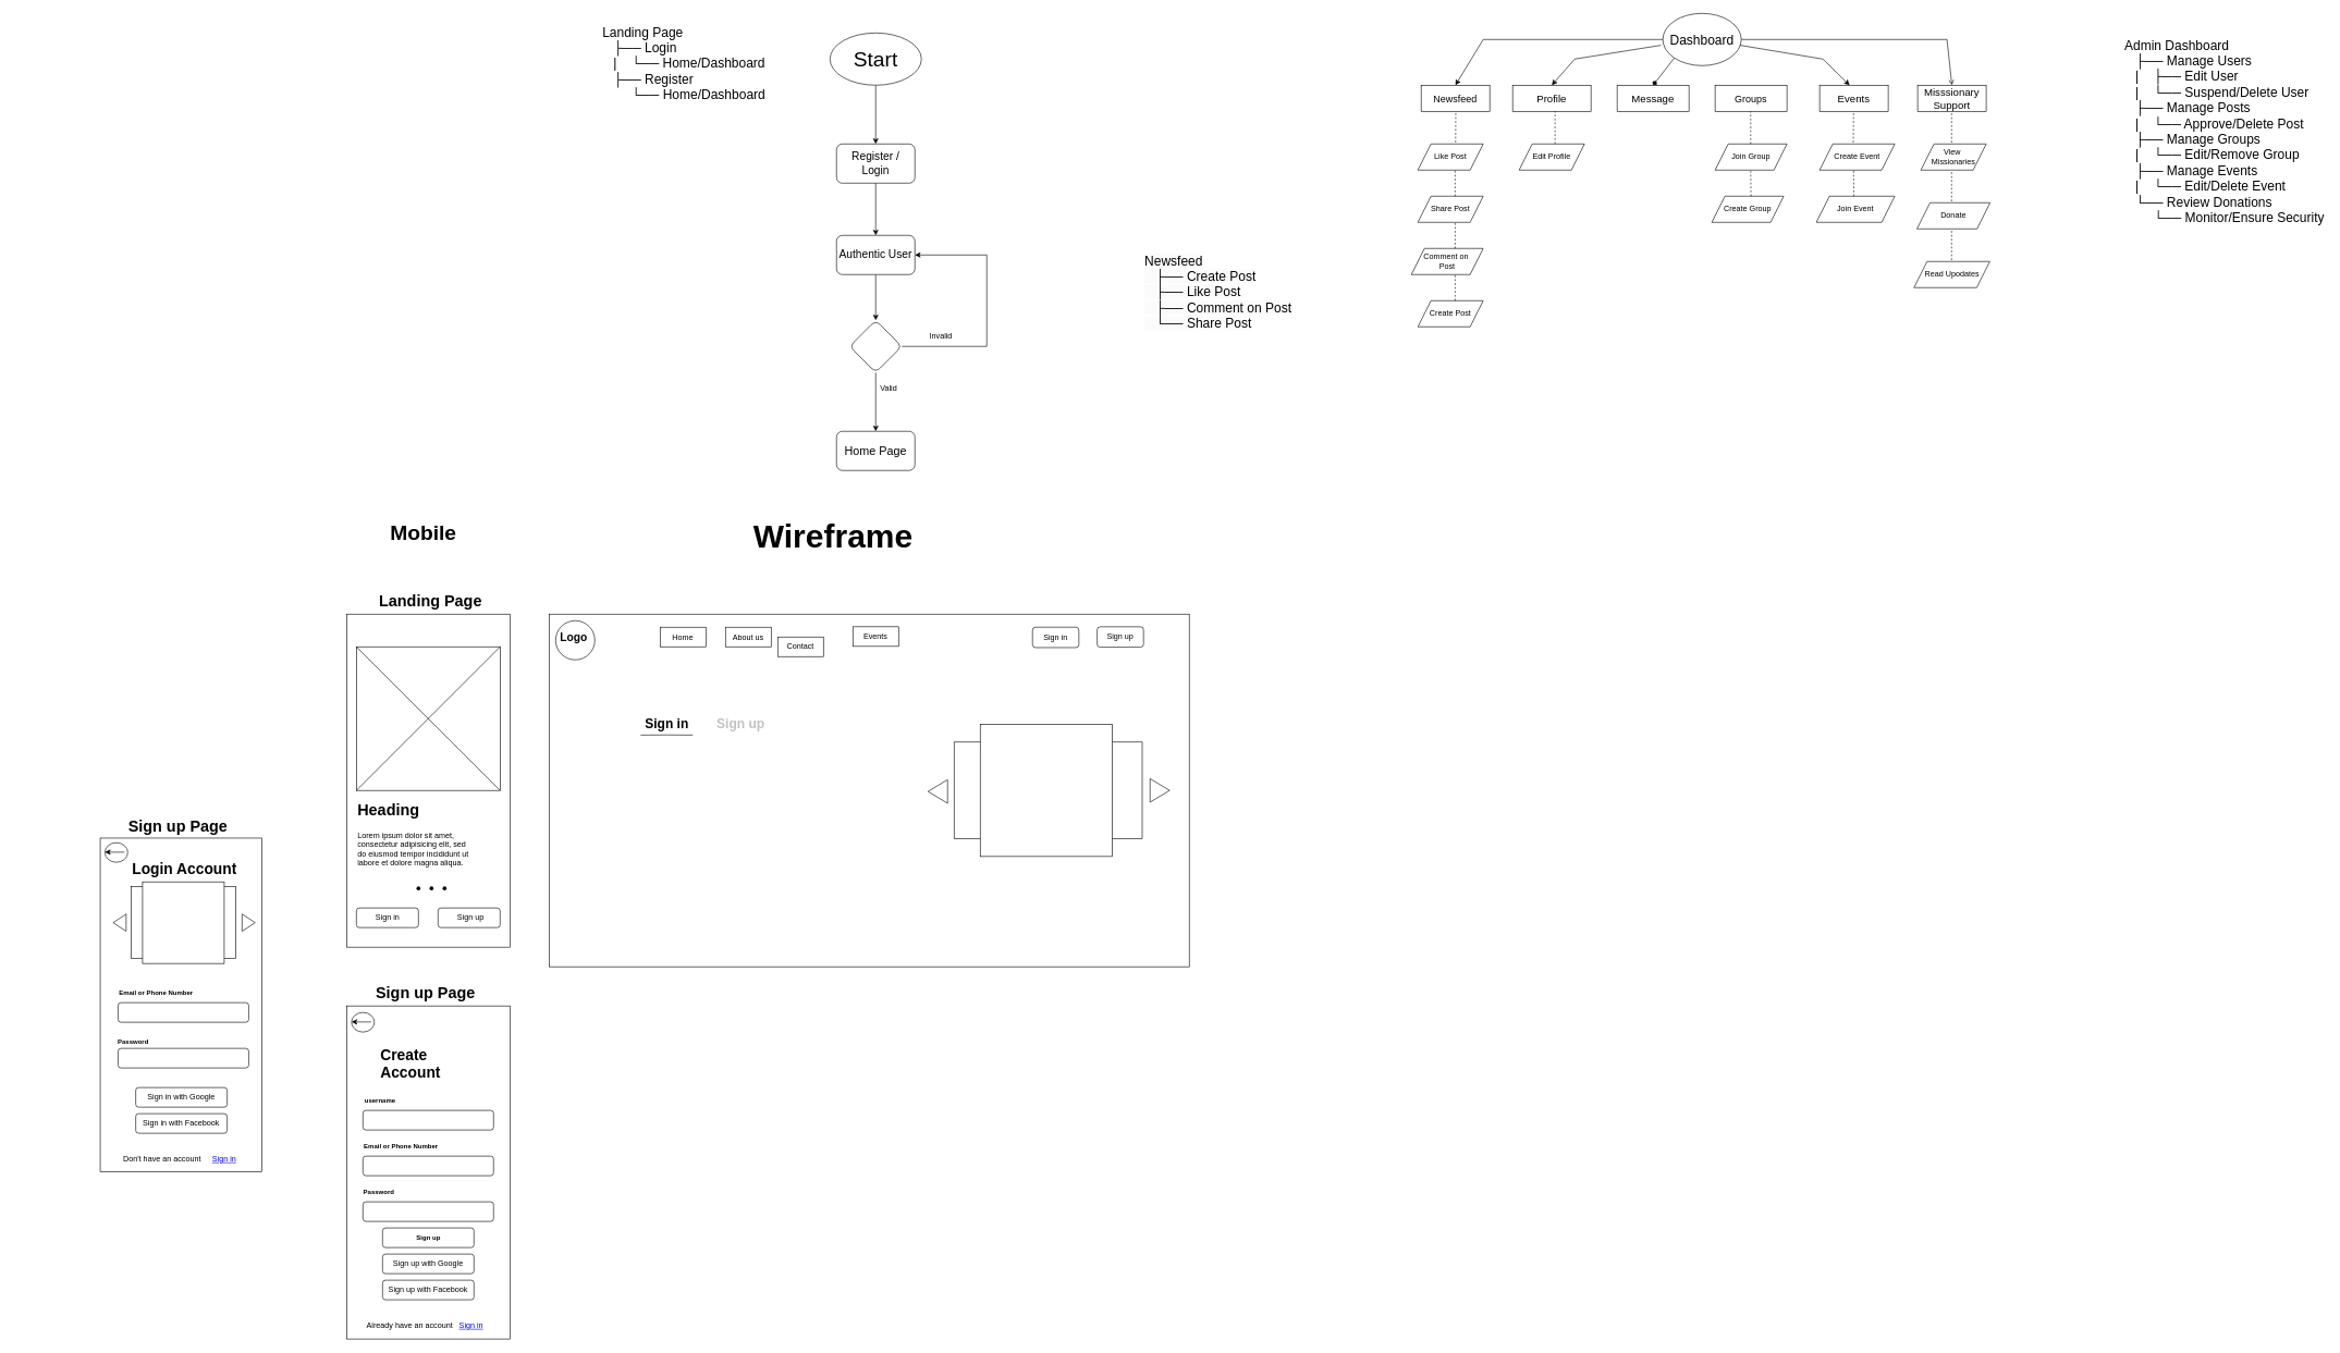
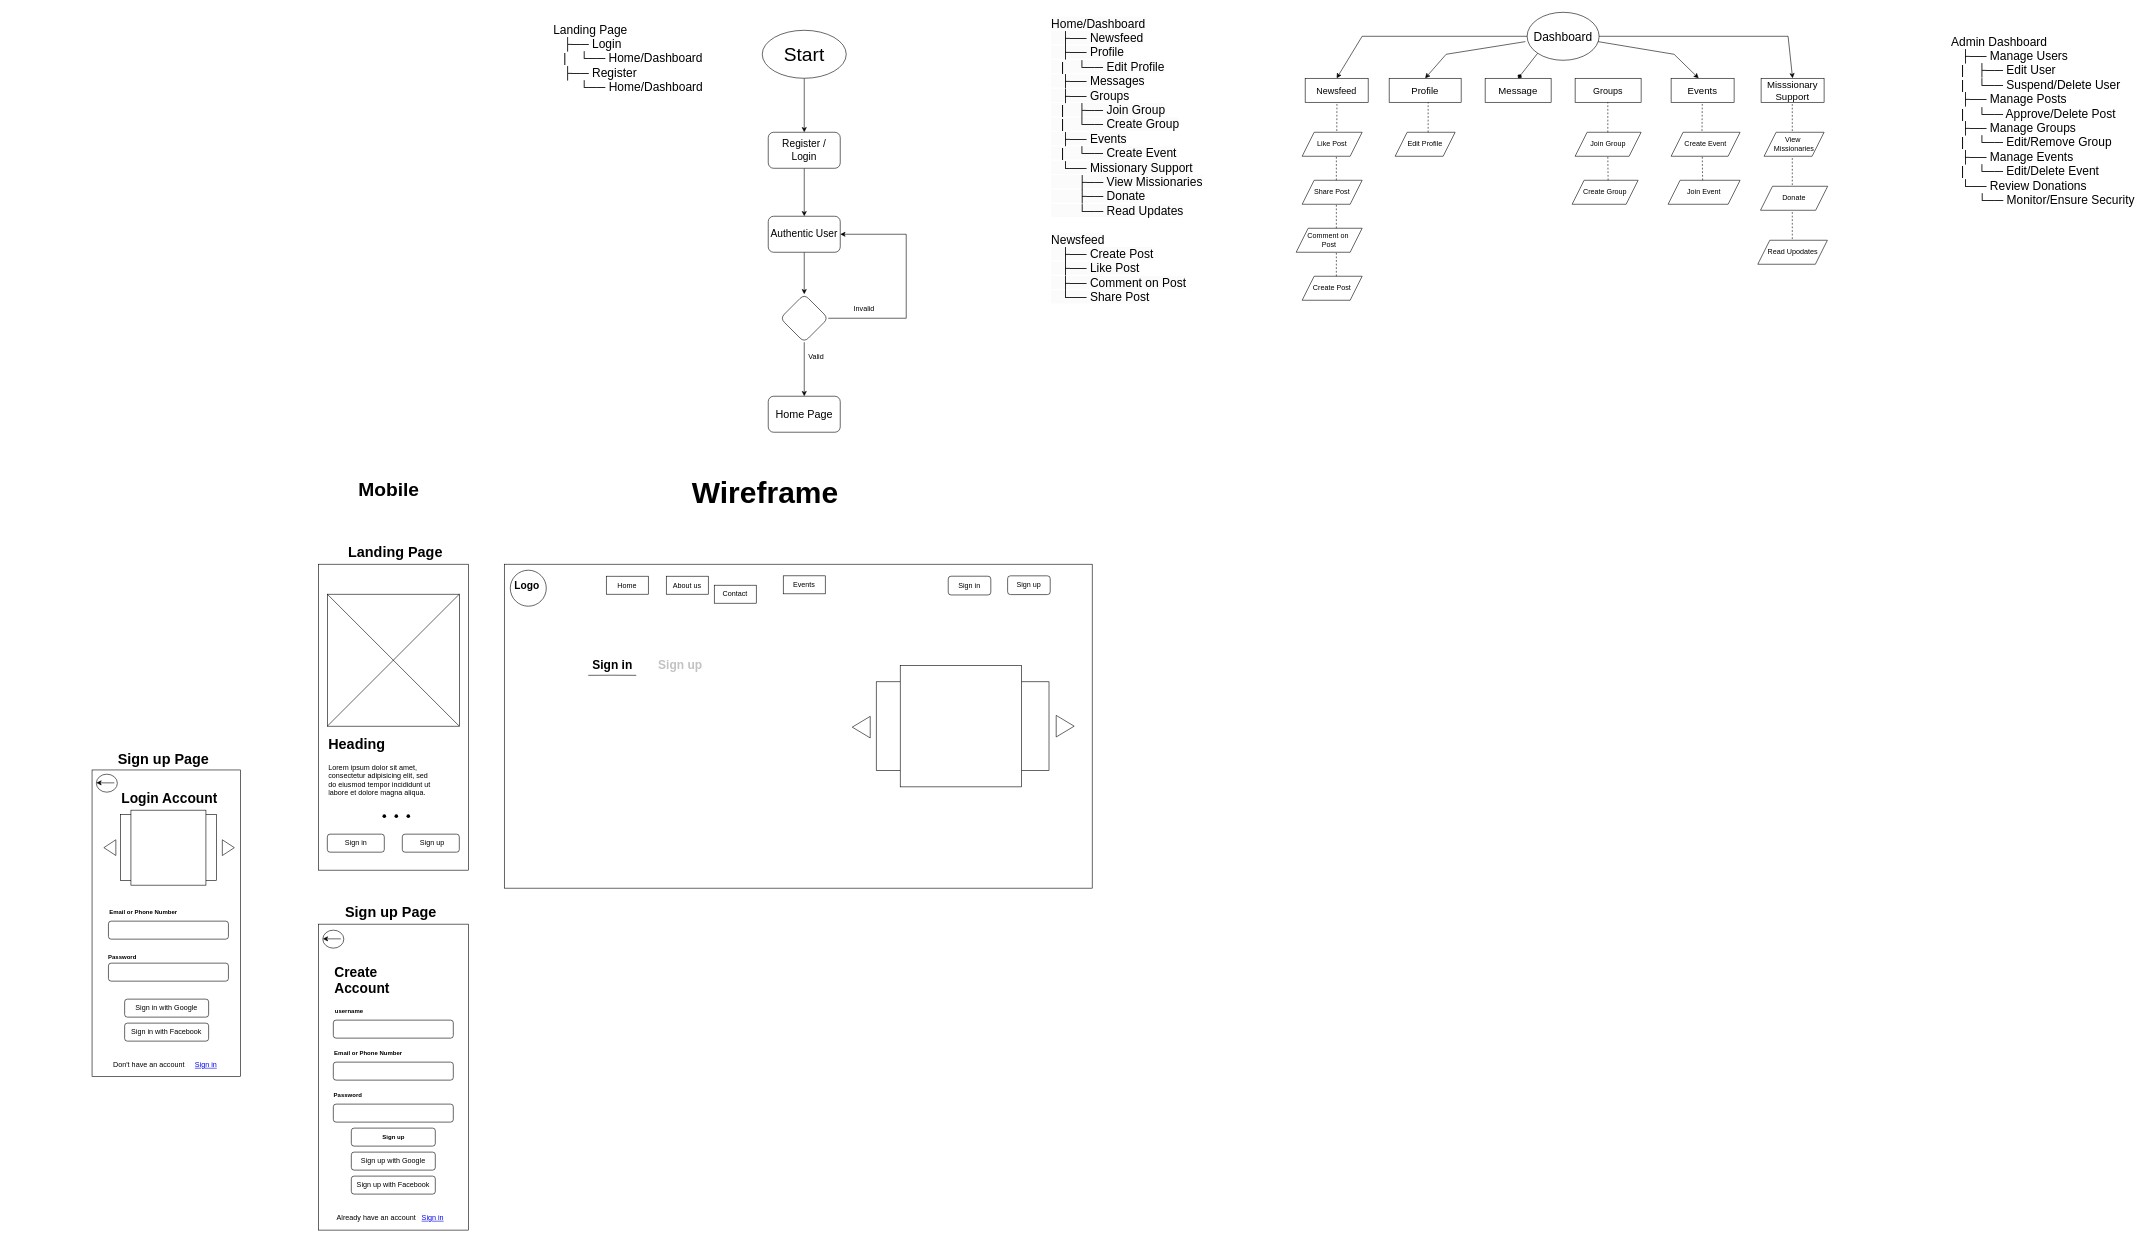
- <mxCell id="44" value="" style="endArrow=open;html=1;rounded=0;exitX=1;exitY=0.5;exitDx=0;exitDy=0;entryX=0.5;entryY=0;entryDx=0;entryDy=0;" parent="1" source="26" target="31" edge="1"><mxGeometry width="50" height="50" relative="1" as="geometry"><mxPoint x="2930" y="90" as="sourcePoint" /><mxPoint x="2980" y="40" as="targetPoint" /><Array as="points"><mxPoint x="2980" y="60" /></Array></mxGeometry></mxCell>
+ <mxCell id="44" value="" style="endArrow=classic;html=1;rounded=0;exitX=1;exitY=0.5;exitDx=0;exitDy=0;entryX=0.5;entryY=0;entryDx=0;entryDy=0;" parent="1" source="26" target="31" edge="1"><mxGeometry width="50" height="50" relative="1" as="geometry"><mxPoint x="2930" y="90" as="sourcePoint" /><mxPoint x="2980" y="40" as="targetPoint" /><Array as="points"><mxPoint x="2980" y="60" /></Array></mxGeometry></mxCell>
+ <mxCell id="18" value="&lt;span style=&quot;color: rgb(0, 0, 0); font-family: Helvetica; font-size: 20px; font-style: normal; font-variant-ligatures: normal; font-variant-caps: normal; font-weight: 400; letter-spacing: normal; orphans: 2; text-align: left; text-indent: 0px; text-transform: none; widows: 2; word-spacing: 0px; -webkit-text-stroke-width: 0px; white-space: normal; background-color: rgb(251, 251, 251); text-decoration-thickness: initial; text-decoration-style: initial; text-decoration-color: initial; display: inline !important; float: none;&quot;&gt;Home/Dashboard&lt;/span&gt;&lt;br style=&quot;forced-color-adjust: none; padding: 0px; margin: 0px; color: rgb(0, 0, 0); font-family: Helvetica; font-size: 20px; font-style: normal; font-variant-ligatures: normal; font-variant-caps: normal; font-weight: 400; letter-spacing: normal; orphans: 2; text-align: left; text-indent: 0px; text-transform: none; widows: 2; word-spacing: 0px; -webkit-text-stroke-width: 0px; white-space: normal; background-color: rgb(251, 251, 251); text-decoration-thickness: initial; text-decoration-style: initial; text-decoration-color: initial;&quot;&gt;&lt;span style=&quot;color: rgb(0, 0, 0); font-family: Helvetica; font-size: 20px; font-style: normal; font-variant-ligatures: normal; font-variant-caps: normal; font-weight: 400; letter-spacing: normal; orphans: 2; text-align: left; text-indent: 0px; text-transform: none; widows: 2; word-spacing: 0px; -webkit-text-stroke-width: 0px; white-space: normal; background-color: rgb(251, 251, 251); text-decoration-thickness: initial; text-decoration-style: initial; text-decoration-color: initial; display: inline !important; float: none;&quot;&gt;&amp;nbsp; &amp;nbsp;├── Newsfeed&lt;/span&gt;&lt;br style=&quot;forced-color-adjust: none; padding: 0px; margin: 0px; color: rgb(0, 0, 0); font-family: Helvetica; font-size: 20px; font-style: normal; font-variant-ligatures: normal; font-variant-caps: normal; font-weight: 400; letter-spacing: normal; orphans: 2; text-align: left; text-indent: 0px; text-transform: none; widows: 2; word-spacing: 0px; -webkit-text-stroke-width: 0px; white-space: normal; background-color: rgb(251, 251, 251); text-decoration-thickness: initial; text-decoration-style: initial; text-decoration-color: initial;&quot;&gt;&lt;span style=&quot;color: rgb(0, 0, 0); font-family: Helvetica; font-size: 20px; font-style: normal; font-variant-ligatures: normal; font-variant-caps: normal; font-weight: 400; letter-spacing: normal; orphans: 2; text-align: left; text-indent: 0px; text-transform: none; widows: 2; word-spacing: 0px; -webkit-text-stroke-width: 0px; white-space: normal; background-color: rgb(251, 251, 251); text-decoration-thickness: initial; text-decoration-style: initial; text-decoration-color: initial; display: inline !important; float: none;&quot;&gt;&amp;nbsp; &amp;nbsp;├── Profile&lt;/span&gt;&lt;br style=&quot;forced-color-adjust: none; padding: 0px; margin: 0px; color: rgb(0, 0, 0); font-family: Helvetica; font-size: 20px; font-style: normal; font-variant-ligatures: normal; font-variant-caps: normal; font-weight: 400; letter-spacing: normal; orphans: 2; text-align: left; text-indent: 0px; text-transform: none; widows: 2; word-spacing: 0px; -webkit-text-stroke-width: 0px; white-space: normal; background-color: rgb(251, 251, 251); text-decoration-thickness: initial; text-decoration-style: initial; text-decoration-color: initial;&quot;&gt;&lt;span style=&quot;color: rgb(0, 0, 0); font-family: Helvetica; font-size: 20px; font-style: normal; font-variant-ligatures: normal; font-variant-caps: normal; font-weight: 400; letter-spacing: normal; orphans: 2; text-align: left; text-indent: 0px; text-transform: none; widows: 2; word-spacing: 0px; -webkit-text-stroke-width: 0px; white-space: normal; background-color: rgb(251, 251, 251); text-decoration-thickness: initial; text-decoration-style: initial; text-decoration-color: initial; display: inline !important; float: none;&quot;&gt;&amp;nbsp; &amp;nbsp;|&amp;nbsp; &amp;nbsp; └── Edit Profile&lt;/span&gt;&lt;br style=&quot;forced-color-adjust: none; padding: 0px; margin: 0px; color: rgb(0, 0, 0); font-family: Helvetica; font-size: 20px; font-style: normal; font-variant-ligatures: normal; font-variant-caps: normal; font-weight: 400; letter-spacing: normal; orphans: 2; text-align: left; text-indent: 0px; text-transform: none; widows: 2; word-spacing: 0px; -webkit-text-stroke-width: 0px; white-space: normal; background-color: rgb(251, 251, 251); text-decoration-thickness: initial; text-decoration-style: initial; text-decoration-color: initial;&quot;&gt;&lt;span style=&quot;color: rgb(0, 0, 0); font-family: Helvetica; font-size: 20px; font-style: normal; font-variant-ligatures: normal; font-variant-caps: normal; font-weight: 400; letter-spacing: normal; orphans: 2; text-align: left; text-indent: 0px; text-transform: none; widows: 2; word-spacing: 0px; -webkit-text-stroke-width: 0px; white-space: normal; background-color: rgb(251, 251, 251); text-decoration-thickness: initial; text-decoration-style: initial; text-decoration-color: initial; display: inline !important; float: none;&quot;&gt;&amp;nbsp; &amp;nbsp;├── Messages&lt;/span&gt;&lt;br style=&quot;forced-color-adjust: none; padding: 0px; margin: 0px; color: rgb(0, 0, 0); font-family: Helvetica; font-size: 20px; font-style: normal; font-variant-ligatures: normal; font-variant-caps: normal; font-weight: 400; letter-spacing: normal; orphans: 2; text-align: left; text-indent: 0px; text-transform: none; widows: 2; word-spacing: 0px; -webkit-text-stroke-width: 0px; white-space: normal; background-color: rgb(251, 251, 251); text-decoration-thickness: initial; text-decoration-style: initial; text-decoration-color: initial;&quot;&gt;&lt;span style=&quot;color: rgb(0, 0, 0); font-family: Helvetica; font-size: 20px; font-style: normal; font-variant-ligatures: normal; font-variant-caps: normal; font-weight: 400; letter-spacing: normal; orphans: 2; text-align: left; text-indent: 0px; text-transform: none; widows: 2; word-spacing: 0px; -webkit-text-stroke-width: 0px; white-space: normal; background-color: rgb(251, 251, 251); text-decoration-thickness: initial; text-decoration-style: initial; text-decoration-color: initial; display: inline !important; float: none;&quot;&gt;&amp;nbsp; &amp;nbsp;├── Groups&lt;/span&gt;&lt;br style=&quot;forced-color-adjust: none; padding: 0px; margin: 0px; color: rgb(0, 0, 0); font-family: Helvetica; font-size: 20px; font-style: normal; font-variant-ligatures: normal; font-variant-caps: normal; font-weight: 400; letter-spacing: normal; orphans: 2; text-align: left; text-indent: 0px; text-transform: none; widows: 2; word-spacing: 0px; -webkit-text-stroke-width: 0px; white-space: normal; background-color: rgb(251, 251, 251); text-decoration-thickness: initial; text-decoration-style: initial; text-decoration-color: initial;&quot;&gt;&lt;span style=&quot;color: rgb(0, 0, 0); font-family: Helvetica; font-size: 20px; font-style: normal; font-variant-ligatures: normal; font-variant-caps: normal; font-weight: 400; letter-spacing: normal; orphans: 2; text-align: left; text-indent: 0px; text-transform: none; widows: 2; word-spacing: 0px; -webkit-text-stroke-width: 0px; white-space: normal; background-color: rgb(251, 251, 251); text-decoration-thickness: initial; text-decoration-style: initial; text-decoration-color: initial; display: inline !important; float: none;&quot;&gt;&amp;nbsp; &amp;nbsp;|&amp;nbsp; &amp;nbsp; ├── Join Group&lt;/span&gt;&lt;br style=&quot;forced-color-adjust: none; padding: 0px; margin: 0px; color: rgb(0, 0, 0); font-family: Helvetica; font-size: 20px; font-style: normal; font-variant-ligatures: normal; font-variant-caps: normal; font-weight: 400; letter-spacing: normal; orphans: 2; text-align: left; text-indent: 0px; text-transform: none; widows: 2; word-spacing: 0px; -webkit-text-stroke-width: 0px; white-space: normal; background-color: rgb(251, 251, 251); text-decoration-thickness: initial; text-decoration-style: initial; text-decoration-color: initial;&quot;&gt;&lt;span style=&quot;color: rgb(0, 0, 0); font-family: Helvetica; font-size: 20px; font-style: normal; font-variant-ligatures: normal; font-variant-caps: normal; font-weight: 400; letter-spacing: normal; orphans: 2; text-align: left; text-indent: 0px; text-transform: none; widows: 2; word-spacing: 0px; -webkit-text-stroke-width: 0px; white-space: normal; background-color: rgb(251, 251, 251); text-decoration-thickness: initial; text-decoration-style: initial; text-decoration-color: initial; display: inline !important; float: none;&quot;&gt;&amp;nbsp; &amp;nbsp;|&amp;nbsp; &amp;nbsp; └── Create Group&lt;/span&gt;&lt;br style=&quot;forced-color-adjust: none; padding: 0px; margin: 0px; color: rgb(0, 0, 0); font-family: Helvetica; font-size: 20px; font-style: normal; font-variant-ligatures: normal; font-variant-caps: normal; font-weight: 400; letter-spacing: normal; orphans: 2; text-align: left; text-indent: 0px; text-transform: none; widows: 2; word-spacing: 0px; -webkit-text-stroke-width: 0px; white-space: normal; background-color: rgb(251, 251, 251); text-decoration-thickness: initial; text-decoration-style: initial; text-decoration-color: initial;&quot;&gt;&lt;span style=&quot;color: rgb(0, 0, 0); font-family: Helvetica; font-size: 20px; font-style: normal; font-variant-ligatures: normal; font-variant-caps: normal; font-weight: 400; letter-spacing: normal; orphans: 2; text-align: left; text-indent: 0px; text-transform: none; widows: 2; word-spacing: 0px; -webkit-text-stroke-width: 0px; white-space: normal; background-color: rgb(251, 251, 251); text-decoration-thickness: initial; text-decoration-style: initial; text-decoration-color: initial; display: inline !important; float: none;&quot;&gt;&amp;nbsp; &amp;nbsp;├── Events&lt;/span&gt;&lt;br style=&quot;forced-color-adjust: none; padding: 0px; margin: 0px; color: rgb(0, 0, 0); font-family: Helvetica; font-size: 20px; font-style: normal; font-variant-ligatures: normal; font-variant-caps: normal; font-weight: 400; letter-spacing: normal; orphans: 2; text-align: left; text-indent: 0px; text-transform: none; widows: 2; word-spacing: 0px; -webkit-text-stroke-width: 0px; white-space: normal; background-color: rgb(251, 251, 251); text-decoration-thickness: initial; text-decoration-style: initial; text-decoration-color: initial;&quot;&gt;&lt;span style=&quot;color: rgb(0, 0, 0); font-family: Helvetica; font-size: 20px; font-style: normal; font-variant-ligatures: normal; font-variant-caps: normal; font-weight: 400; letter-spacing: normal; orphans: 2; text-align: left; text-indent: 0px; text-transform: none; widows: 2; word-spacing: 0px; -webkit-text-stroke-width: 0px; white-space: normal; background-color: rgb(251, 251, 251); text-decoration-thickness: initial; text-decoration-style: initial; text-decoration-color: initial; display: inline !important; float: none;&quot;&gt;&amp;nbsp; &amp;nbsp;|&amp;nbsp; &amp;nbsp; └── Create Event&lt;/span&gt;&lt;br style=&quot;forced-color-adjust: none; padding: 0px; margin: 0px; color: rgb(0, 0, 0); font-family: Helvetica; font-size: 20px; font-style: normal; font-variant-ligatures: normal; font-variant-caps: normal; font-weight: 400; letter-spacing: normal; orphans: 2; text-align: left; text-indent: 0px; text-transform: none; widows: 2; word-spacing: 0px; -webkit-text-stroke-width: 0px; white-space: normal; background-color: rgb(251, 251, 251); text-decoration-thickness: initial; text-decoration-style: initial; text-decoration-color: initial;&quot;&gt;&lt;span style=&quot;color: rgb(0, 0, 0); font-family: Helvetica; font-size: 20px; font-style: normal; font-variant-ligatures: normal; font-variant-caps: normal; font-weight: 400; letter-spacing: normal; orphans: 2; text-align: left; text-indent: 0px; text-transform: none; widows: 2; word-spacing: 0px; -webkit-text-stroke-width: 0px; white-space: normal; background-color: rgb(251, 251, 251); text-decoration-thickness: initial; text-decoration-style: initial; text-decoration-color: initial; display: inline !important; float: none;&quot;&gt;&amp;nbsp; &amp;nbsp;└── Missionary Support&lt;/span&gt;&lt;br style=&quot;forced-color-adjust: none; padding: 0px; margin: 0px; color: rgb(0, 0, 0); font-family: Helvetica; font-size: 20px; font-style: normal; font-variant-ligatures: normal; font-variant-caps: normal; font-weight: 400; letter-spacing: normal; orphans: 2; text-align: left; text-indent: 0px; text-transform: none; widows: 2; word-spacing: 0px; -webkit-text-stroke-width: 0px; white-space: normal; background-color: rgb(251, 251, 251); text-decoration-thickness: initial; text-decoration-style: initial; text-decoration-color: initial;&quot;&gt;&lt;span style=&quot;color: rgb(0, 0, 0); font-family: Helvetica; font-size: 20px; font-style: normal; font-variant-ligatures: normal; font-variant-caps: normal; font-weight: 400; letter-spacing: normal; orphans: 2; text-align: left; text-indent: 0px; text-transform: none; widows: 2; word-spacing: 0px; -webkit-text-stroke-width: 0px; white-space: normal; background-color: rgb(251, 251, 251); text-decoration-thickness: initial; text-decoration-style: initial; text-decoration-color: initial; display: inline !important; float: none;&quot;&gt;&amp;nbsp; &amp;nbsp; &amp;nbsp; &amp;nbsp; ├── View Missionaries&lt;/span&gt;&lt;br style=&quot;forced-color-adjust: none; padding: 0px; margin: 0px; color: rgb(0, 0, 0); font-family: Helvetica; font-size: 20px; font-style: normal; font-variant-ligatures: normal; font-variant-caps: normal; font-weight: 400; letter-spacing: normal; orphans: 2; text-align: left; text-indent: 0px; text-transform: none; widows: 2; word-spacing: 0px; -webkit-text-stroke-width: 0px; white-space: normal; background-color: rgb(251, 251, 251); text-decoration-thickness: initial; text-decoration-style: initial; text-decoration-color: initial;&quot;&gt;&lt;span style=&quot;color: rgb(0, 0, 0); font-family: Helvetica; font-size: 20px; font-style: normal; font-variant-ligatures: normal; font-variant-caps: normal; font-weight: 400; letter-spacing: normal; orphans: 2; text-align: left; text-indent: 0px; text-transform: none; widows: 2; word-spacing: 0px; -webkit-text-stroke-width: 0px; white-space: normal; background-color: rgb(251, 251, 251); text-decoration-thickness: initial; text-decoration-style: initial; text-decoration-color: initial; display: inline !important; float: none;&quot;&gt;&amp;nbsp; &amp;nbsp; &amp;nbsp; &amp;nbsp; ├── Donate&lt;/span&gt;&lt;br style=&quot;forced-color-adjust: none; padding: 0px; margin: 0px; color: rgb(0, 0, 0); font-family: Helvetica; font-size: 20px; font-style: normal; font-variant-ligatures: normal; font-variant-caps: normal; font-weight: 400; letter-spacing: normal; orphans: 2; text-align: left; text-indent: 0px; text-transform: none; widows: 2; word-spacing: 0px; -webkit-text-stroke-width: 0px; white-space: normal; background-color: rgb(251, 251, 251); text-decoration-thickness: initial; text-decoration-style: initial; text-decoration-color: initial;&quot;&gt;&lt;span style=&quot;color: rgb(0, 0, 0); font-family: Helvetica; font-size: 20px; font-style: normal; font-variant-ligatures: normal; font-variant-caps: normal; font-weight: 400; letter-spacing: normal; orphans: 2; text-align: left; text-indent: 0px; text-transform: none; widows: 2; word-spacing: 0px; -webkit-text-stroke-width: 0px; white-space: normal; background-color: rgb(251, 251, 251); text-decoration-thickness: initial; text-decoration-style: initial; text-decoration-color: initial; display: inline !important; float: none;&quot;&gt;&amp;nbsp; &amp;nbsp; &amp;nbsp; &amp;nbsp; └── Read Updates&lt;/span&gt;&lt;br style=&quot;forced-color-adjust: none; padding: 0px; margin: 0px; color: rgb(0, 0, 0); font-family: Helvetica; font-size: 20px; font-style: normal; font-variant-ligatures: normal; font-variant-caps: normal; font-weight: 400; letter-spacing: normal; orphans: 2; text-align: left; text-indent: 0px; text-transform: none; widows: 2; word-spacing: 0px; -webkit-text-stroke-width: 0px; white-space: normal; background-color: rgb(251, 251, 251); text-decoration-thickness: initial; text-decoration-style: initial; text-decoration-color: initial;&quot;&gt;" style="text;whiteSpace=wrap;html=1;" parent="1" vertex="1"><mxGeometry x="1750" y="20" width="290" height="360" as="geometry" /></mxCell>
- <mxCell id="74" value="&lt;h1 style=&quot;margin-top: 0px; font-size: 18px;&quot;&gt;&lt;font style=&quot;font-size: 23px;&quot;&gt;Create Account&lt;/font&gt;&lt;/h1&gt;&lt;p style=&quot;font-size: 18px;&quot;&gt;&lt;br&gt;&lt;/p&gt;" style="text;html=1;whiteSpace=wrap;overflow=hidden;rounded=0;" parent="1" vertex="1"><mxGeometry x="580" y="1595" width="115" height="60" as="geometry" /></mxCell>
+ <mxCell id="74" value="&lt;h1 style=&quot;margin-top: 0px; font-size: 18px;&quot;&gt;&lt;font style=&quot;font-size: 23px;&quot;&gt;Create Account&lt;/font&gt;&lt;/h1&gt;&lt;p style=&quot;font-size: 18px;&quot;&gt;&lt;br&gt;&lt;/p&gt;" style="text;html=1;whiteSpace=wrap;overflow=hidden;rounded=0;" parent="1" vertex="1"><mxGeometry x="555" y="1600" width="115" height="60" as="geometry" /></mxCell>
